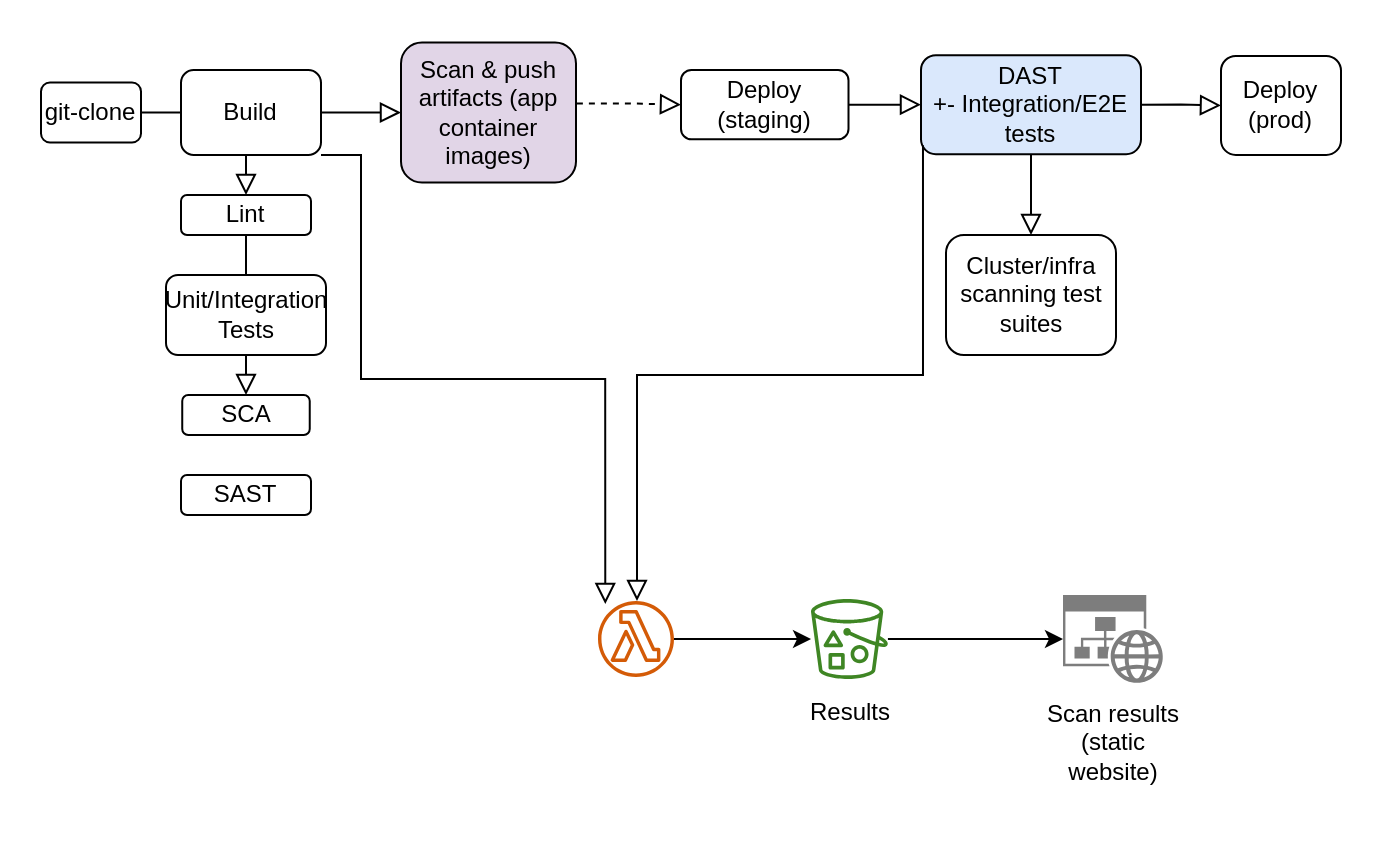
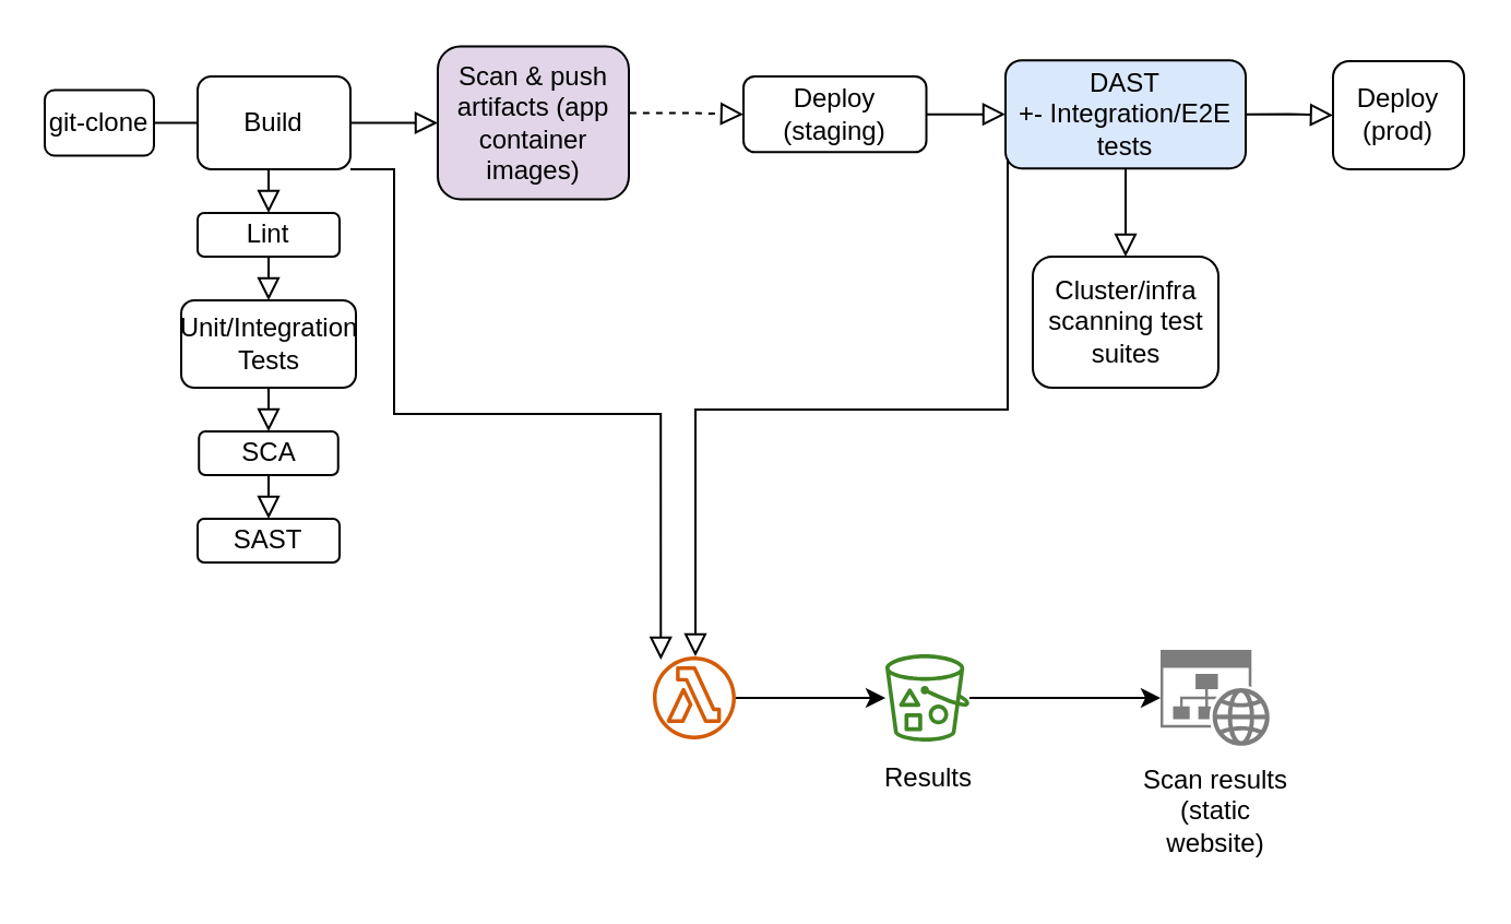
- <mxCell id="8" value="" style="rounded=0;html=1;jettySize=auto;orthogonalLoop=1;fontSize=11;endArrow=none;endFill=0;endSize=8;strokeWidth=1;shadow=0;labelBackgroundColor=none;edgeStyle=orthogonalEdgeStyle;exitX=0.5;exitY=1;exitDx=0;exitDy=0;entryX=0.5;entryY=0;entryDx=0;entryDy=0;" edge="1" parent="1" source="4" target="5"><mxGeometry relative="1" as="geometry"><mxPoint x="424" y="247" as="sourcePoint" /><mxPoint x="424" y="287" as="targetPoint" /></mxGeometry></mxCell>
+ <mxCell id="8" value="" style="rounded=0;html=1;jettySize=auto;orthogonalLoop=1;fontSize=11;endArrow=block;endFill=0;endSize=8;strokeWidth=1;shadow=0;labelBackgroundColor=none;edgeStyle=orthogonalEdgeStyle;exitX=0.5;exitY=1;exitDx=0;exitDy=0;entryX=0.5;entryY=0;entryDx=0;entryDy=0;" edge="1" parent="1" source="4" target="5"><mxGeometry relative="1" as="geometry"><mxPoint x="424" y="247" as="sourcePoint" /><mxPoint x="424" y="287" as="targetPoint" /></mxGeometry></mxCell>
+ <mxCell id="19" value="" style="rounded=0;html=1;jettySize=auto;orthogonalLoop=1;fontSize=11;endArrow=block;endFill=0;endSize=8;strokeWidth=1;shadow=0;labelBackgroundColor=none;edgeStyle=orthogonalEdgeStyle;exitX=0.5;exitY=1;exitDx=0;exitDy=0;entryX=0.5;entryY=0;entryDx=0;entryDy=0;" edge="1" parent="1" source="7" target="18"><mxGeometry relative="1" as="geometry"><mxPoint x="490" y="62.43" as="sourcePoint" /><mxPoint x="540" y="63" as="targetPoint" /></mxGeometry></mxCell>
